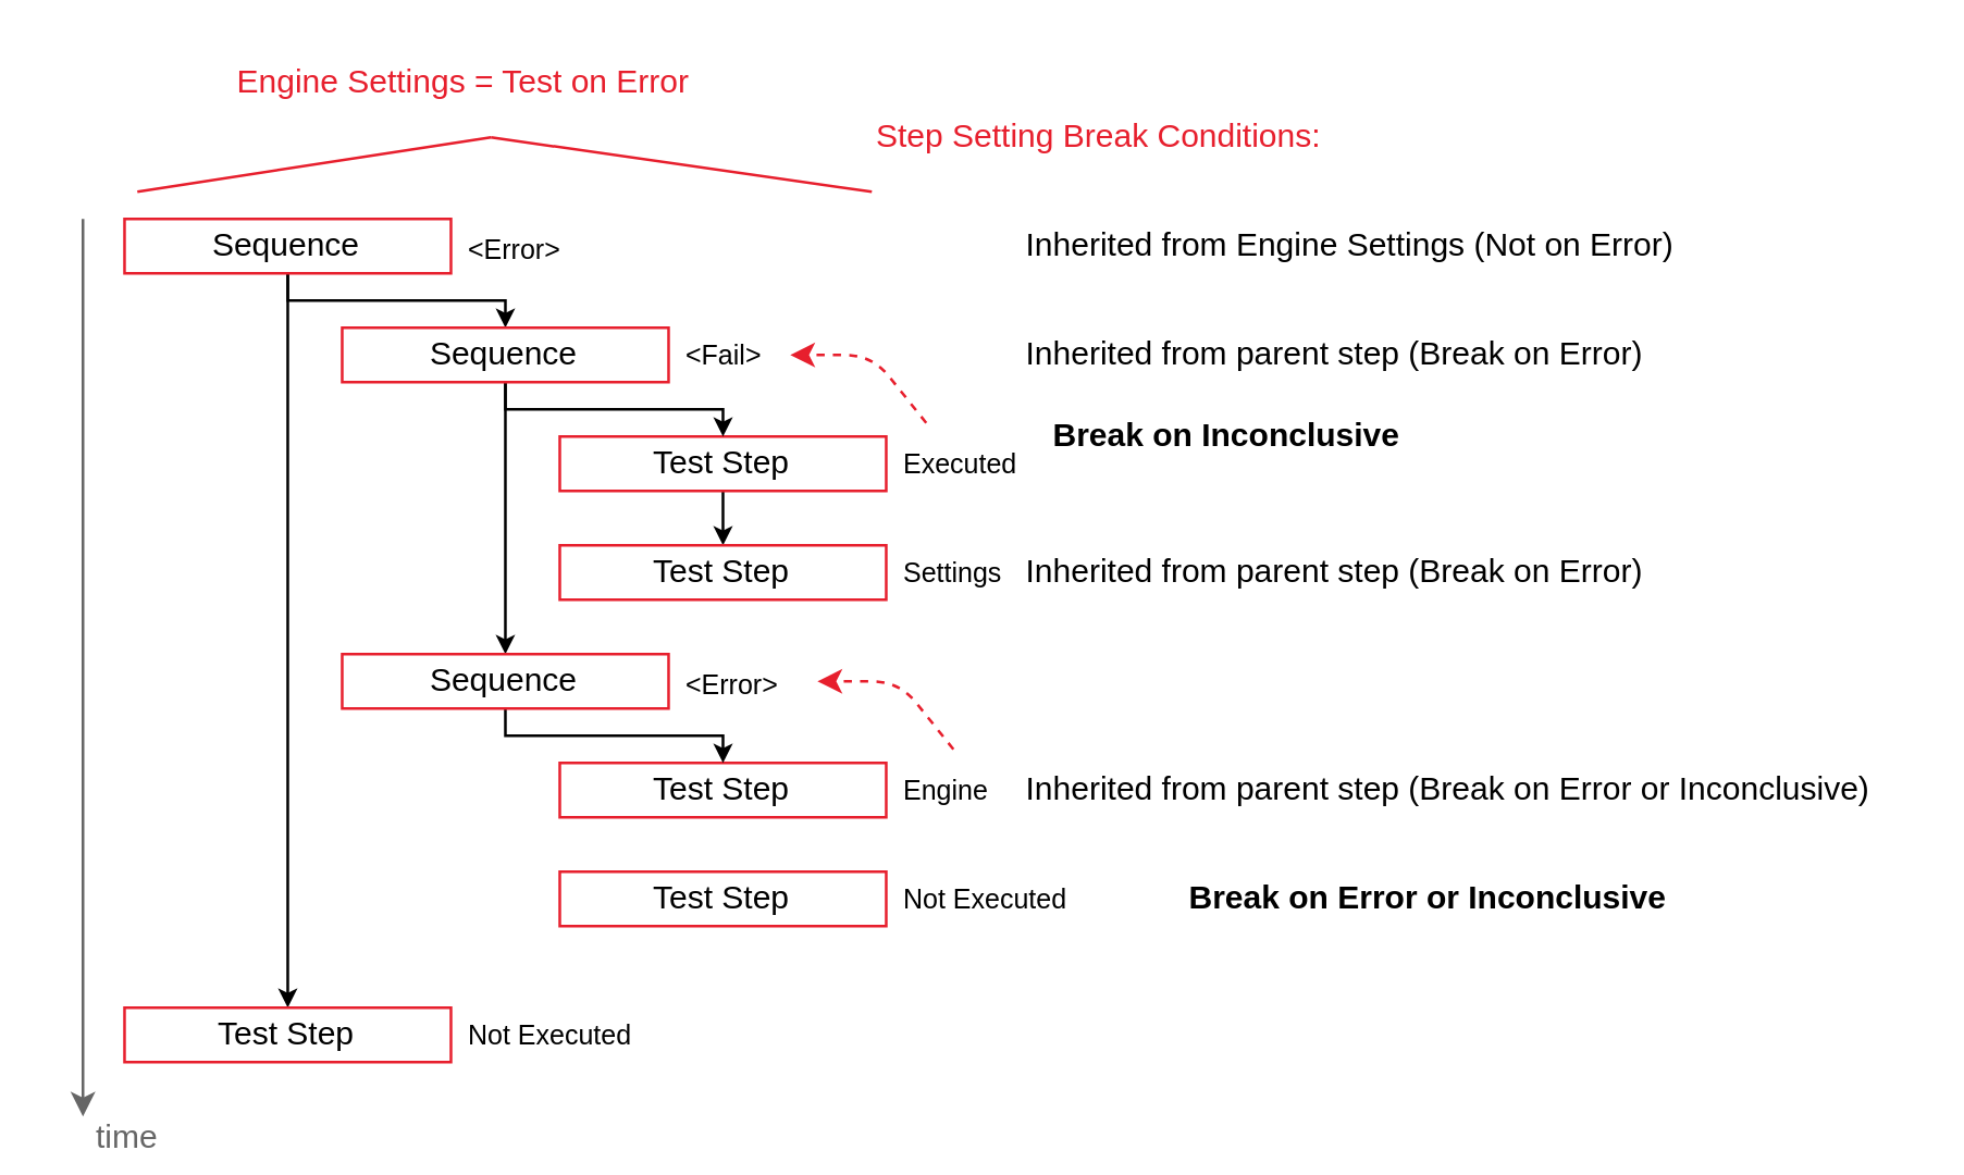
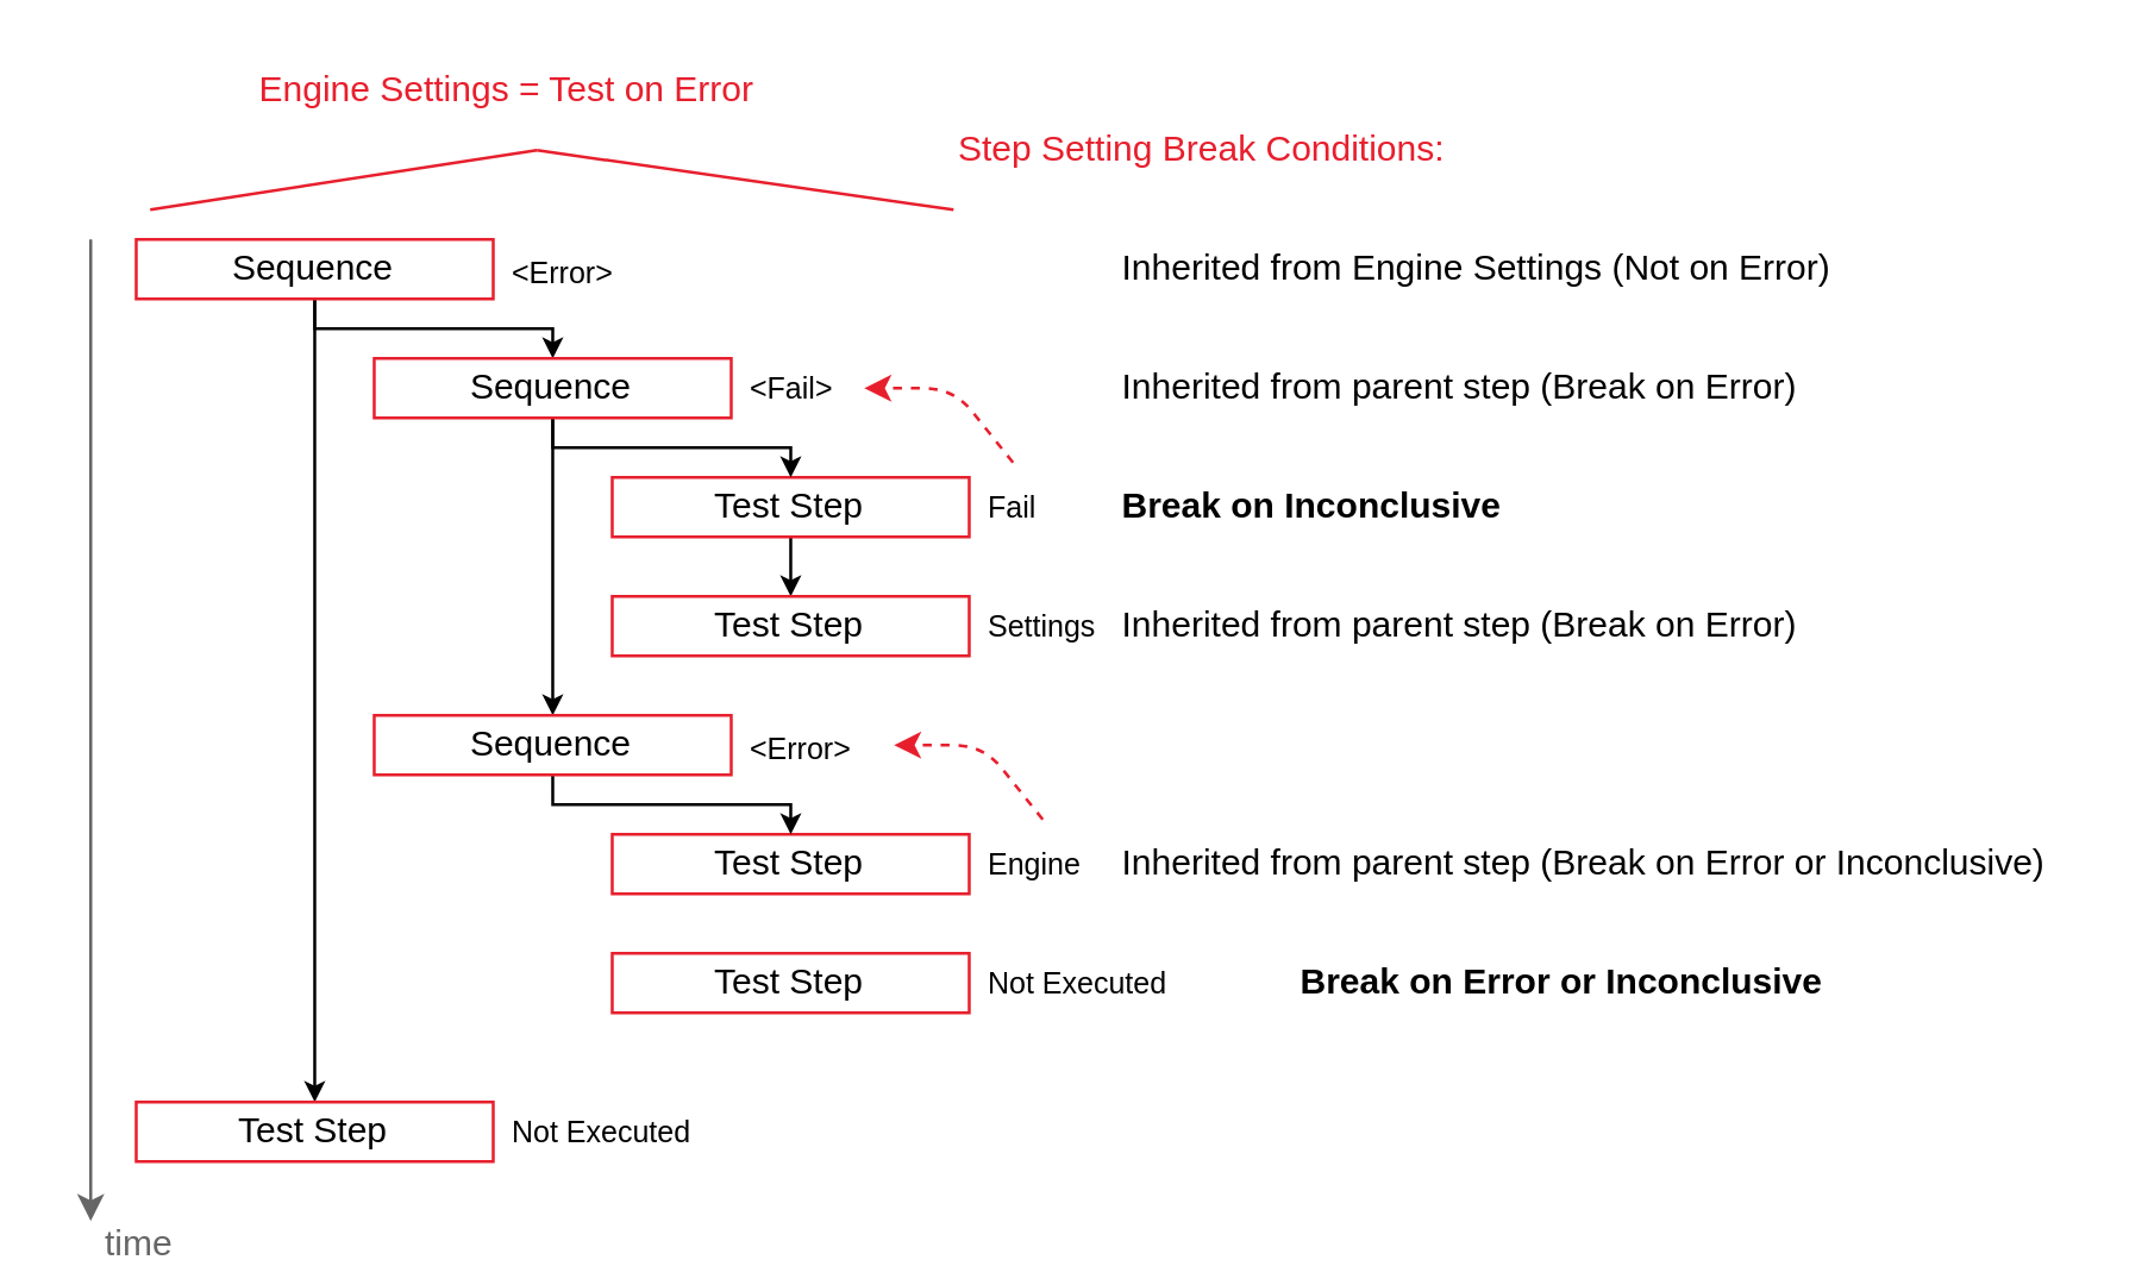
- <mxCell id="21" value="Break on Inconclusive" style="text;html=1;strokeColor=none;fillColor=none;align=left;verticalAlign=middle;whiteSpace=wrap;rounded=0;dashed=1;fontStyle=1" parent="1" vertex="1"><mxGeometry x="385.29" y="150" width="250" height="20" as="geometry" /></mxCell>
+ <mxCell id="21" value="Break on Inconclusive" style="text;html=1;strokeColor=none;fillColor=none;align=left;verticalAlign=middle;whiteSpace=wrap;rounded=0;dashed=1;fontStyle=1" parent="1" vertex="1"><mxGeometry x="375.29" y="160" width="250" height="20" as="geometry" /></mxCell>
- <mxCell id="31" value="Executed" style="text;html=1;strokeColor=none;fillColor=none;align=left;verticalAlign=middle;whiteSpace=wrap;rounded=0;dashed=1;fontSize=10;" parent="1" vertex="1"><mxGeometry x="330" y="155" width="40" height="30" as="geometry" /></mxCell>
+ <mxCell id="31" value="Fail" style="text;html=1;strokeColor=none;fillColor=none;align=left;verticalAlign=middle;whiteSpace=wrap;rounded=0;dashed=1;fontSize=10;" parent="1" vertex="1"><mxGeometry x="330" y="155" width="40" height="30" as="geometry" /></mxCell>
